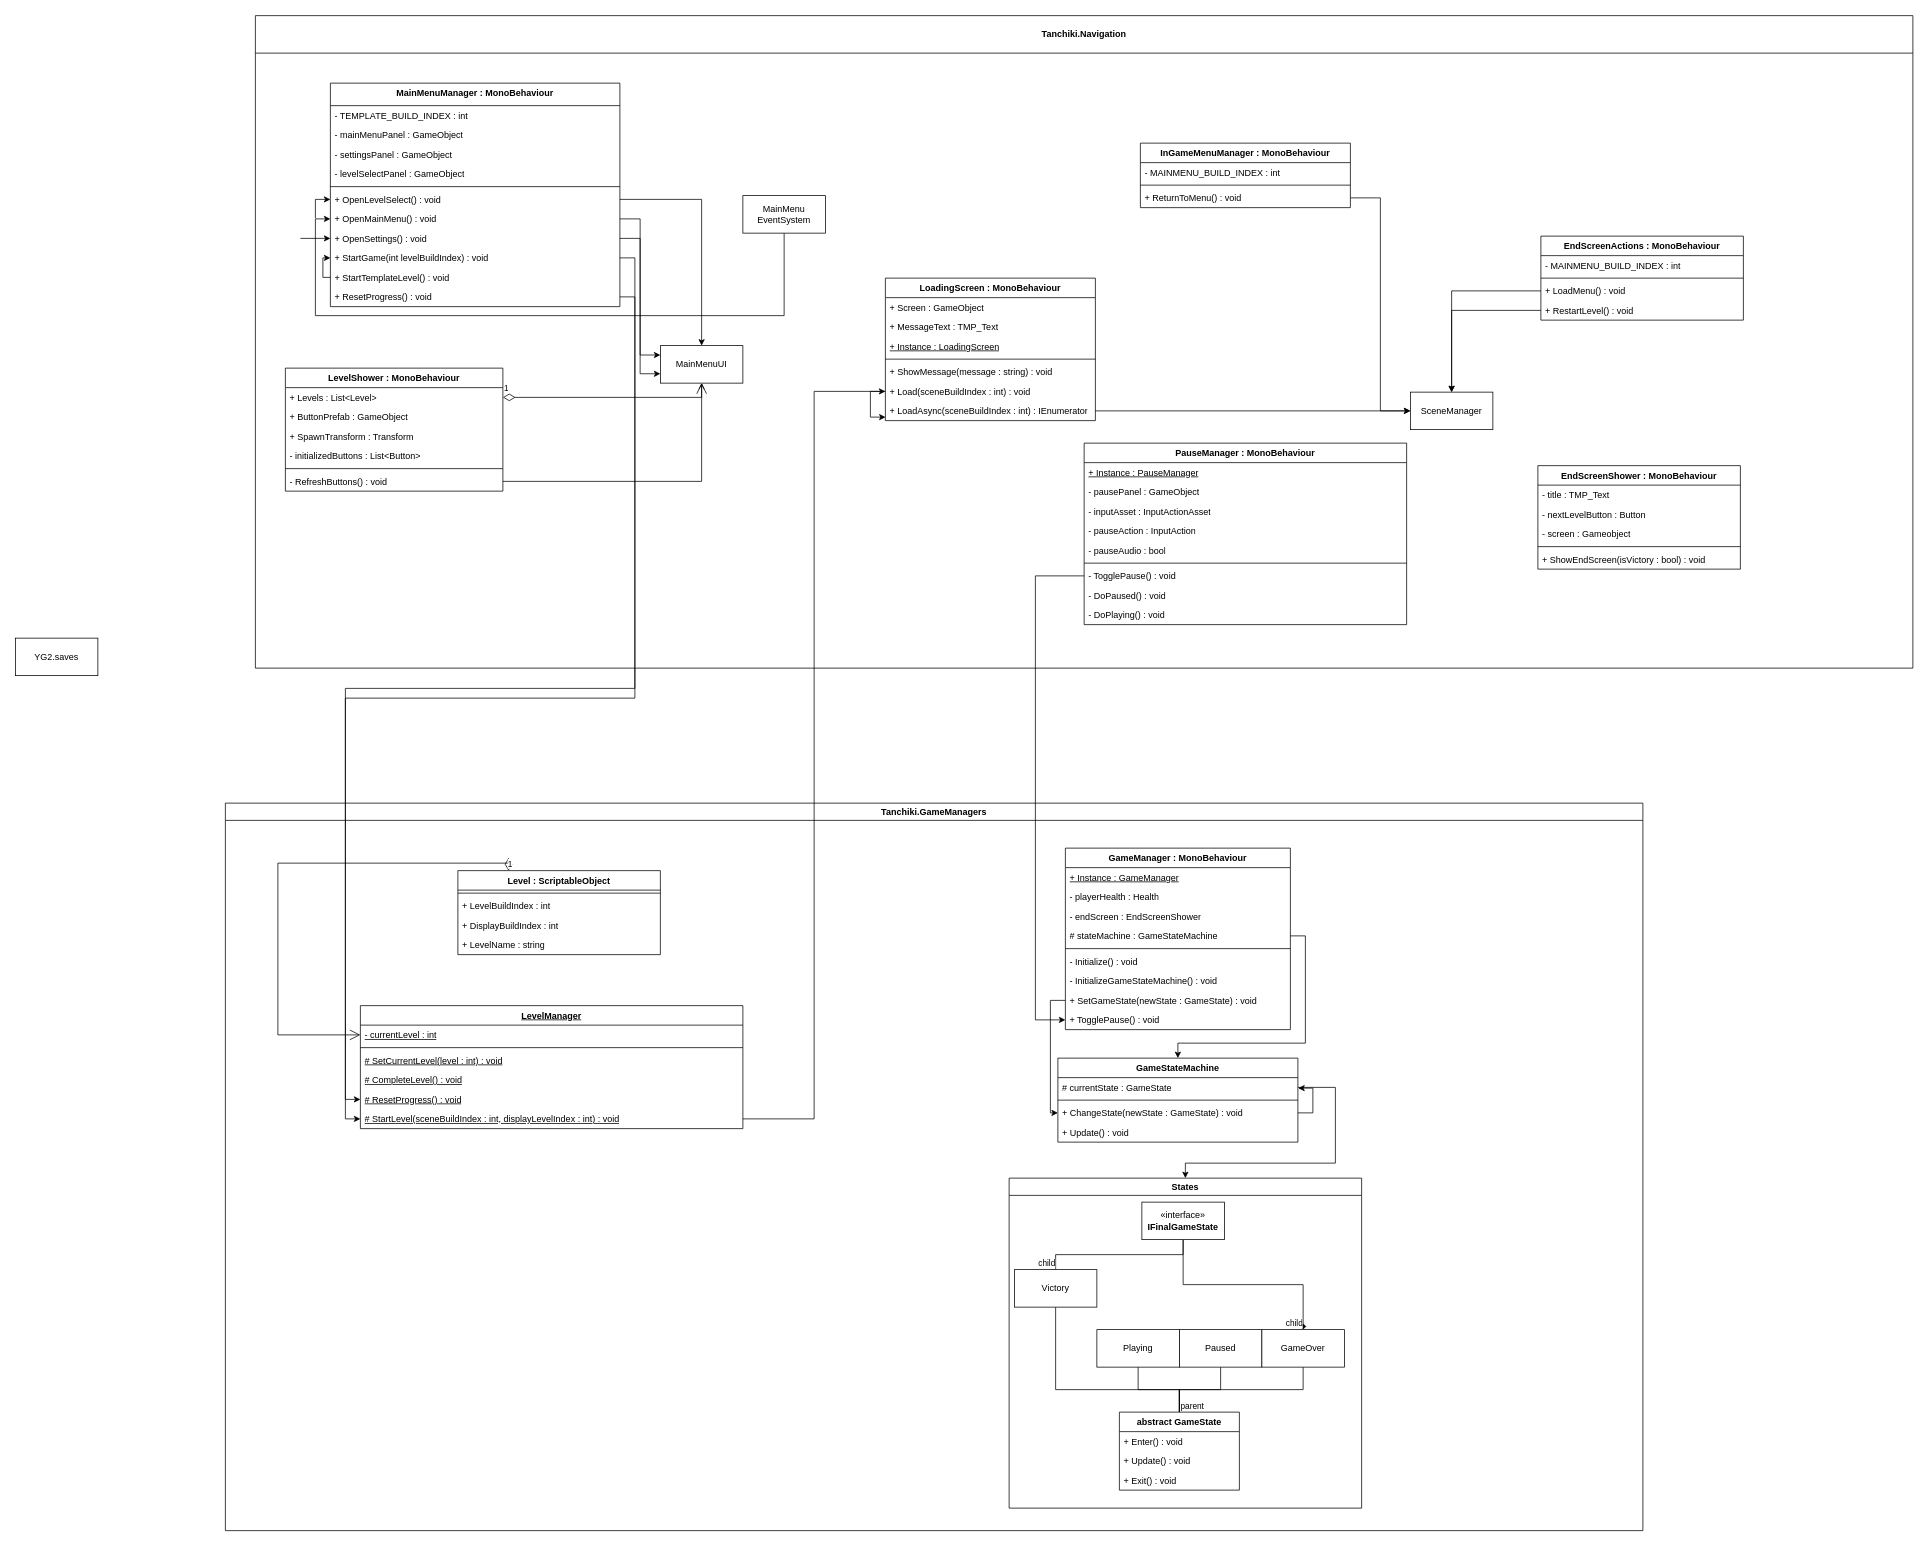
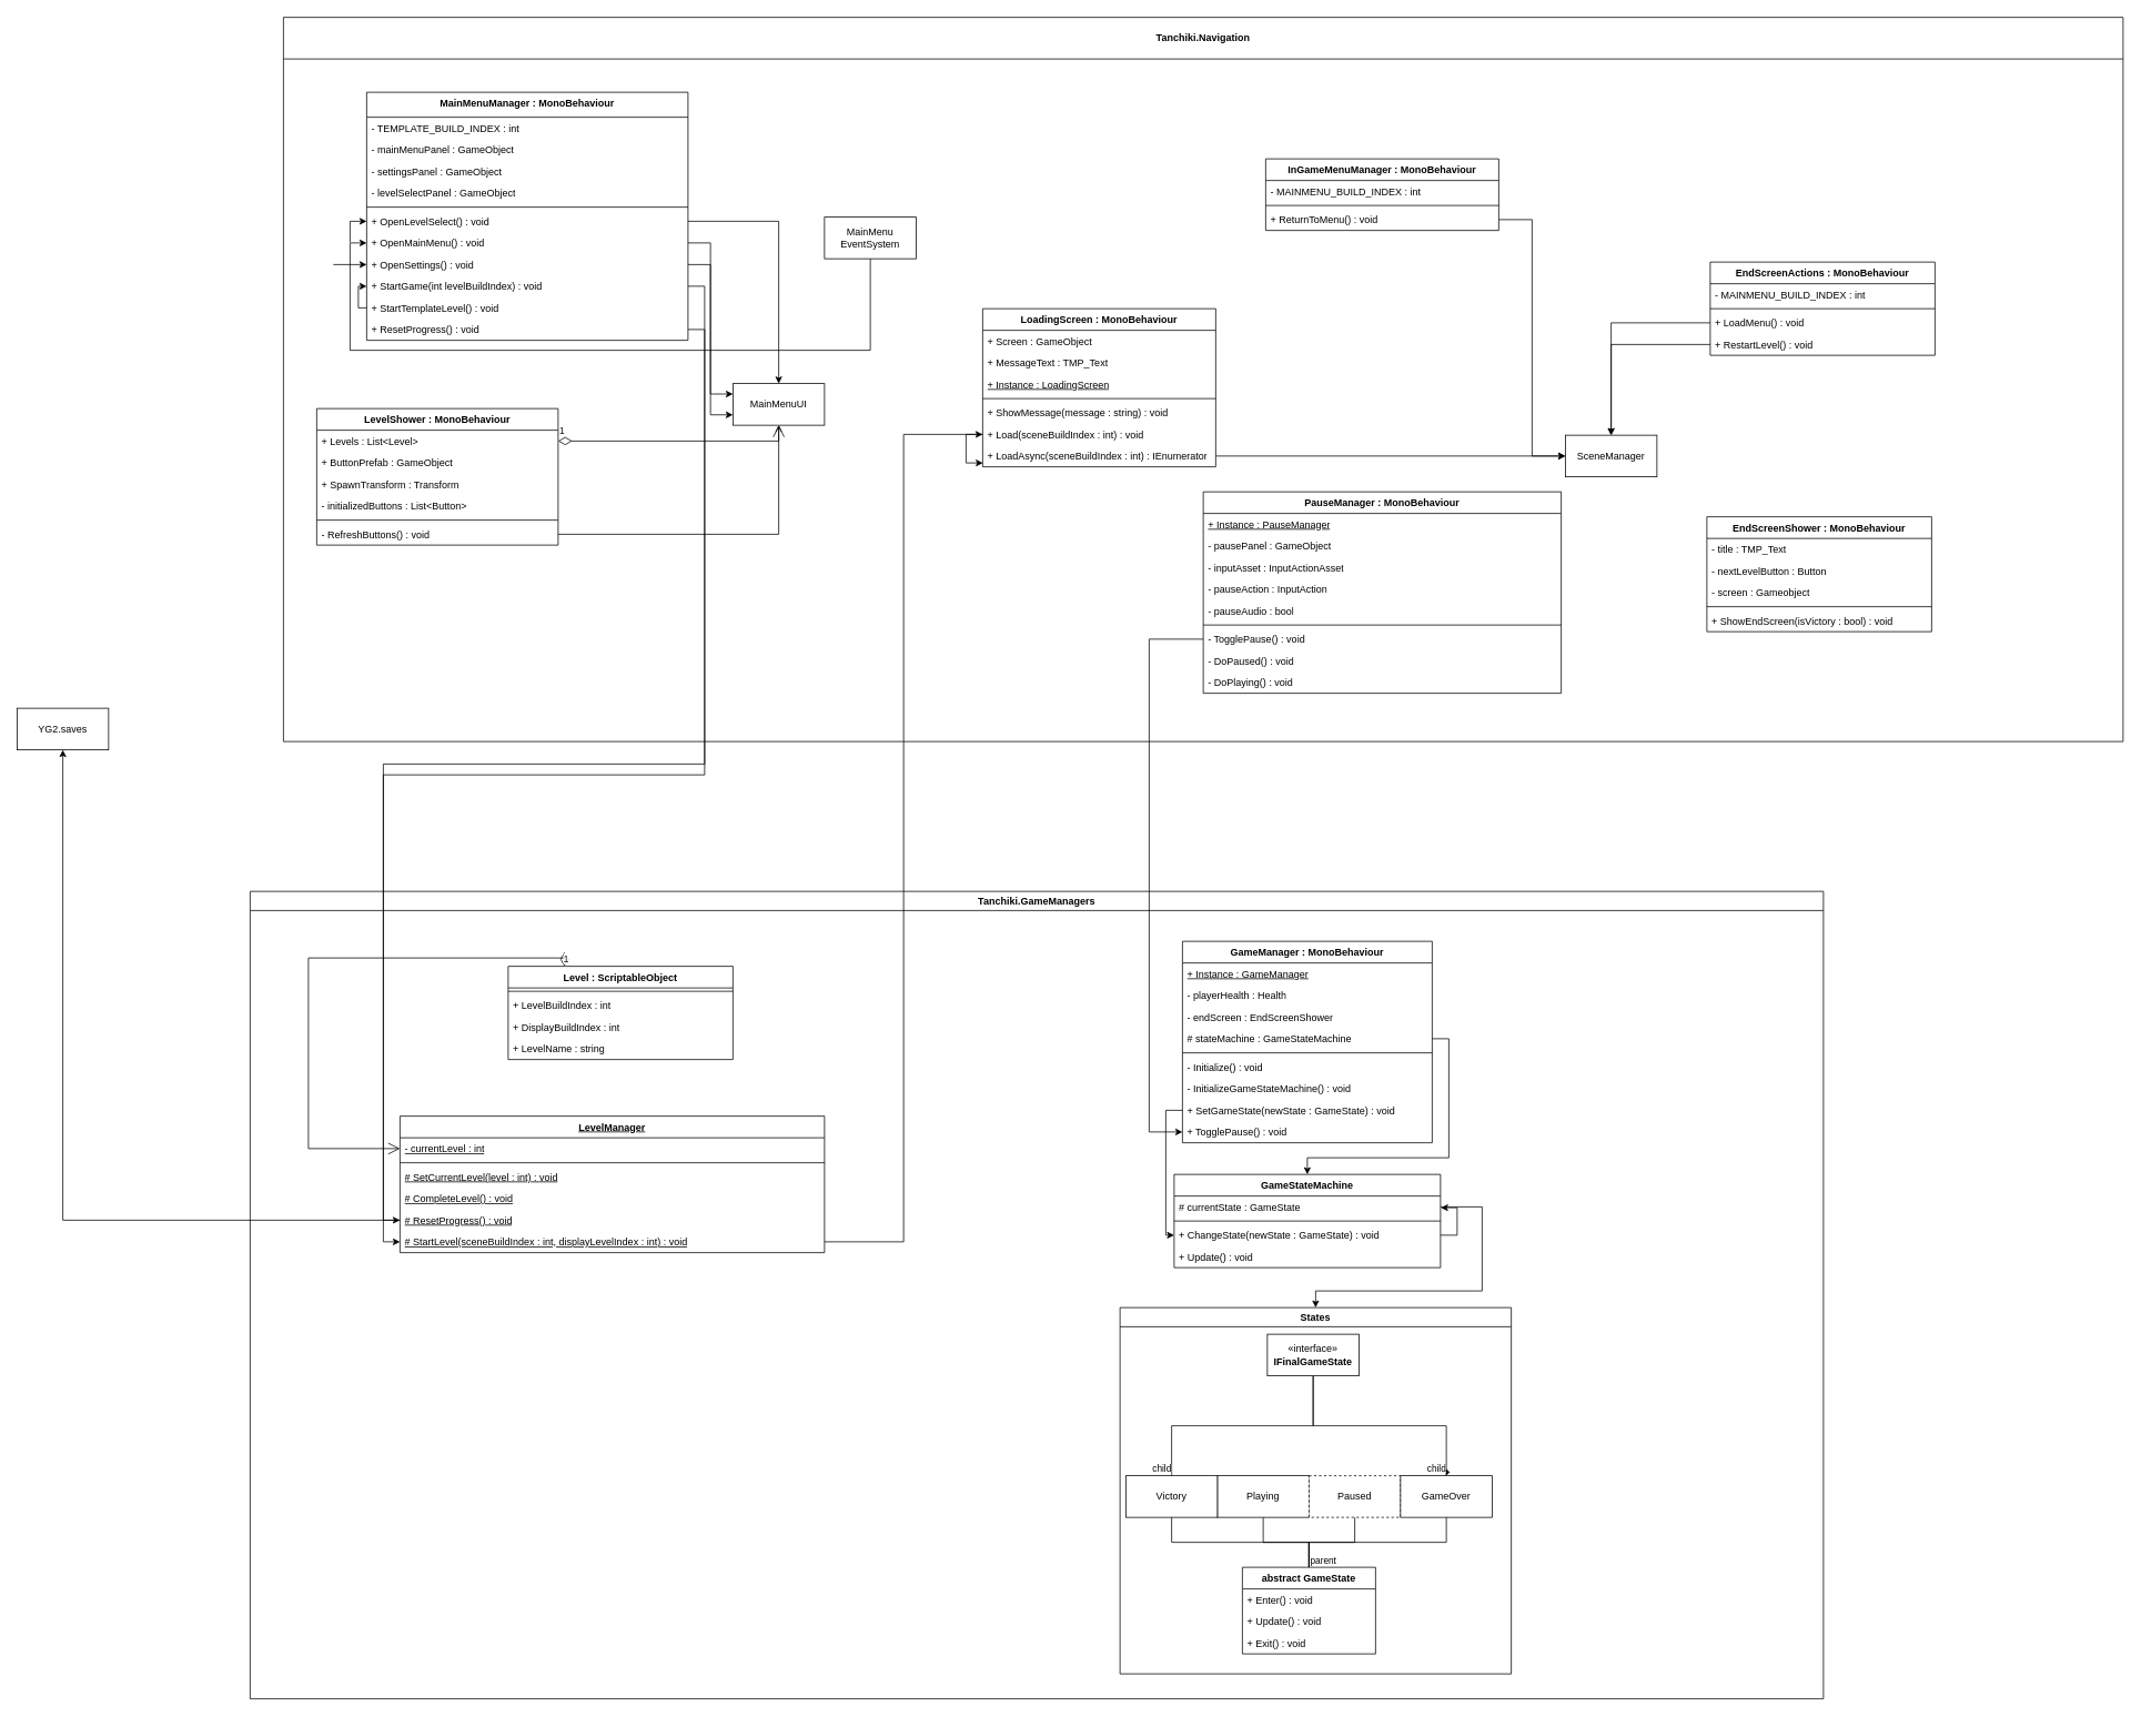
+ <mxCell id="132" style="edgeStyle=orthogonalEdgeStyle;rounded=0;orthogonalLoop=1;jettySize=auto;html=1;entryX=0.5;entryY=1;entryDx=0;entryDy=0;" parent="1" source="77" target="138" edge="1"><mxGeometry relative="1" as="geometry" /></mxCell>
- <mxCell id="122" value="Victory" style="html=1;whiteSpace=wrap;" parent="96" vertex="1"><mxGeometry x="7" y="122" width="110" height="50" as="geometry" /></mxCell>
+ <mxCell id="122" value="Victory" style="html=1;whiteSpace=wrap;" parent="96" vertex="1"><mxGeometry x="7" y="202" width="110" height="50" as="geometry" /></mxCell>
- <mxCell id="121" value="Paused" style="html=1;whiteSpace=wrap;" parent="96" vertex="1"><mxGeometry x="227" y="202" width="110" height="50" as="geometry" /></mxCell>
+ <mxCell id="121" value="Paused" style="html=1;whiteSpace=wrap;dashed=1;" parent="96" vertex="1"><mxGeometry x="227" y="202" width="110" height="50" as="geometry" /></mxCell>
